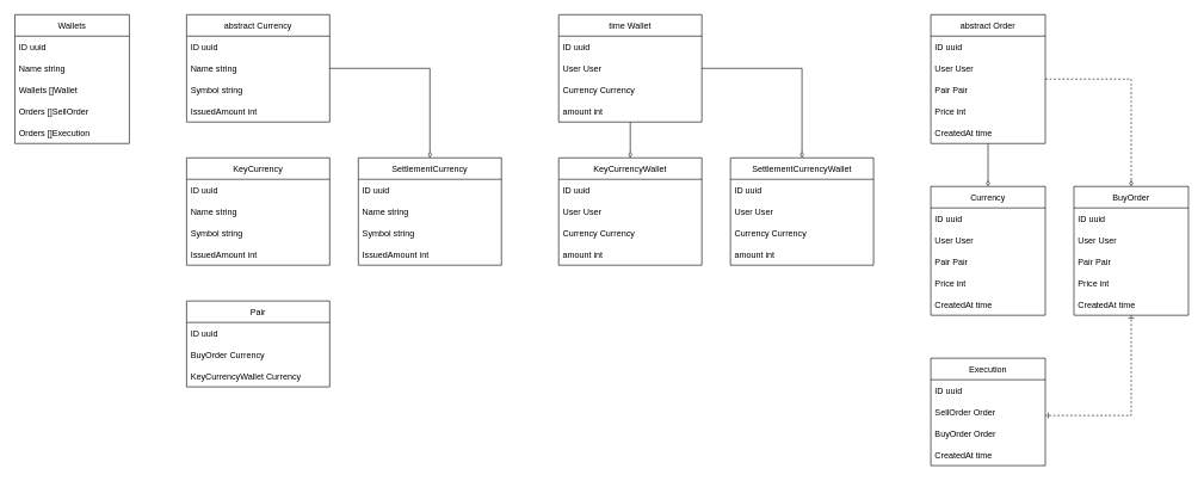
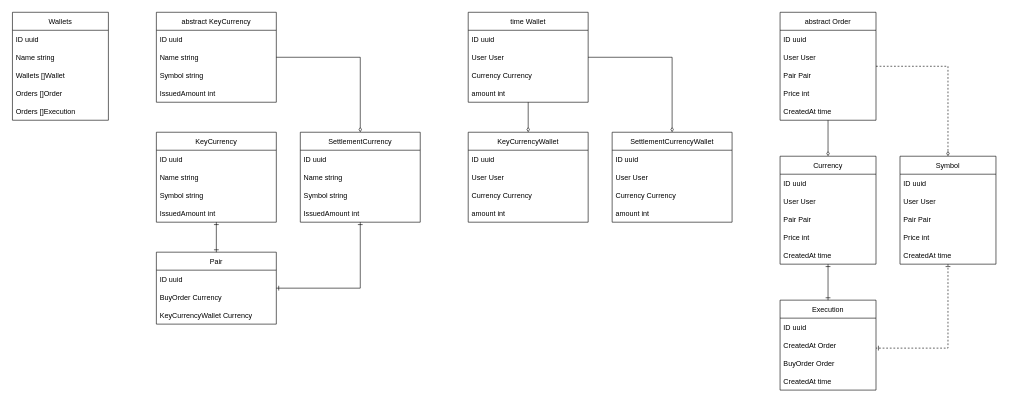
- <mxCell id="37" value="abstract Currency" style="swimlane;fontStyle=0;childLayout=stackLayout;horizontal=1;startSize=30;horizontalStack=0;resizeParent=1;resizeParentMax=0;resizeLast=0;collapsible=1;marginBottom=0;" parent="1" vertex="1"><mxGeometry y="20" width="200" height="150" as="geometry" x="260" /></mxCell>
+ <mxCell id="37" value="abstract KeyCurrency" style="swimlane;fontStyle=0;childLayout=stackLayout;horizontal=1;startSize=30;horizontalStack=0;resizeParent=1;resizeParentMax=0;resizeLast=0;collapsible=1;marginBottom=0;" parent="1" vertex="1"><mxGeometry y="20" width="200" height="150" as="geometry" x="260" /></mxCell>
- <mxCell id="13" value="Orders []SellOrder" style="text;strokeColor=none;fillColor=none;align=left;verticalAlign=middle;spacingLeft=4;spacingRight=4;overflow=hidden;points=[[0,0.5],[1,0.5]];portConstraint=eastwest;rotatable=0;" parent="9" vertex="1"><mxGeometry y="120" width="160" height="30" as="geometry" /></mxCell>
+ <mxCell id="13" value="Orders []Order" style="text;strokeColor=none;fillColor=none;align=left;verticalAlign=middle;spacingLeft=4;spacingRight=4;overflow=hidden;points=[[0,0.5],[1,0.5]];portConstraint=eastwest;rotatable=0;" parent="9" vertex="1"><mxGeometry y="120" width="160" height="30" as="geometry" /></mxCell>
- <mxCell id="68" value="BuyOrder" style="swimlane;fontStyle=0;childLayout=stackLayout;horizontal=1;startSize=30;horizontalStack=0;resizeParent=1;resizeParentMax=0;resizeLast=0;collapsible=1;marginBottom=0;" parent="1" vertex="1"><mxGeometry x="1500" y="260" width="160" height="180" as="geometry" /></mxCell>
+ <mxCell id="68" value="Symbol" style="swimlane;fontStyle=0;childLayout=stackLayout;horizontal=1;startSize=30;horizontalStack=0;resizeParent=1;resizeParentMax=0;resizeLast=0;collapsible=1;marginBottom=0;" parent="1" vertex="1"><mxGeometry x="1500" y="260" width="160" height="180" as="geometry" /></mxCell>
+ <mxCell id="24" style="edgeStyle=orthogonalEdgeStyle;rounded=0;orthogonalLoop=1;jettySize=auto;html=1;startArrow=ERone;startFill=0;endArrow=ERone;endFill=0;" parent="1" source="25" target="15" edge="1"><mxGeometry relative="1" as="geometry" /></mxCell>
+ <mxCell id="30" style="edgeStyle=orthogonalEdgeStyle;rounded=0;orthogonalLoop=1;jettySize=auto;html=1;startArrow=ERone;startFill=0;endArrow=ERone;endFill=0;" parent="1" source="31" target="15" edge="1"><mxGeometry relative="1" as="geometry"><Array as="points"><mxPoint x="600" y="480" /></Array></mxGeometry></mxCell>
+ <mxCell id="60" style="edgeStyle=orthogonalEdgeStyle;rounded=0;orthogonalLoop=1;jettySize=auto;html=1;entryX=0.5;entryY=0;entryDx=0;entryDy=0;startArrow=ERone;startFill=0;endArrow=ERone;endFill=0;" parent="1" source="61" target="19" edge="1"><mxGeometry relative="1" as="geometry" /></mxCell>
- <mxCell id="21" value="SellOrder Order" style="text;strokeColor=none;fillColor=none;align=left;verticalAlign=middle;spacingLeft=4;spacingRight=4;overflow=hidden;points=[[0,0.5],[1,0.5]];portConstraint=eastwest;rotatable=0;" parent="19" vertex="1"><mxGeometry y="60" width="160" height="30" as="geometry" /></mxCell>
+ <mxCell id="21" value="CreatedAt Order" style="text;strokeColor=none;fillColor=none;align=left;verticalAlign=middle;spacingLeft=4;spacingRight=4;overflow=hidden;points=[[0,0.5],[1,0.5]];portConstraint=eastwest;rotatable=0;" parent="19" vertex="1"><mxGeometry y="60" width="160" height="30" as="geometry" /></mxCell>
